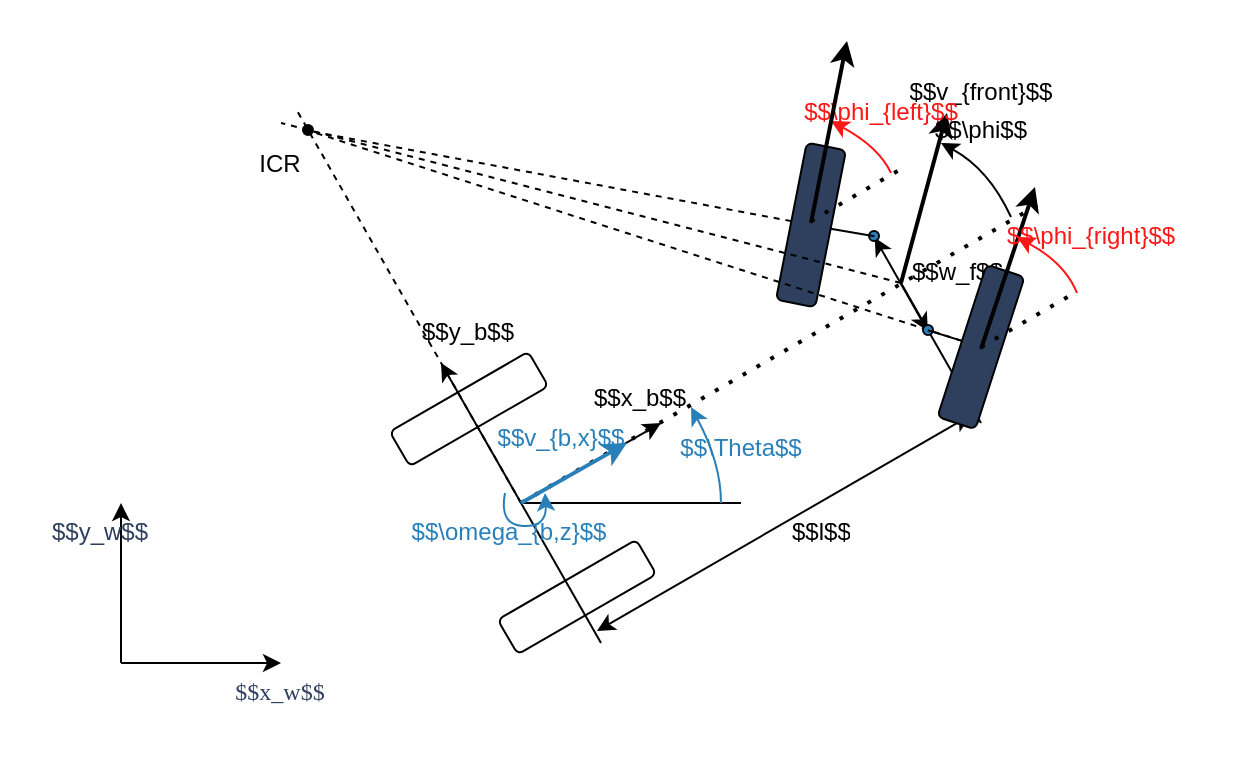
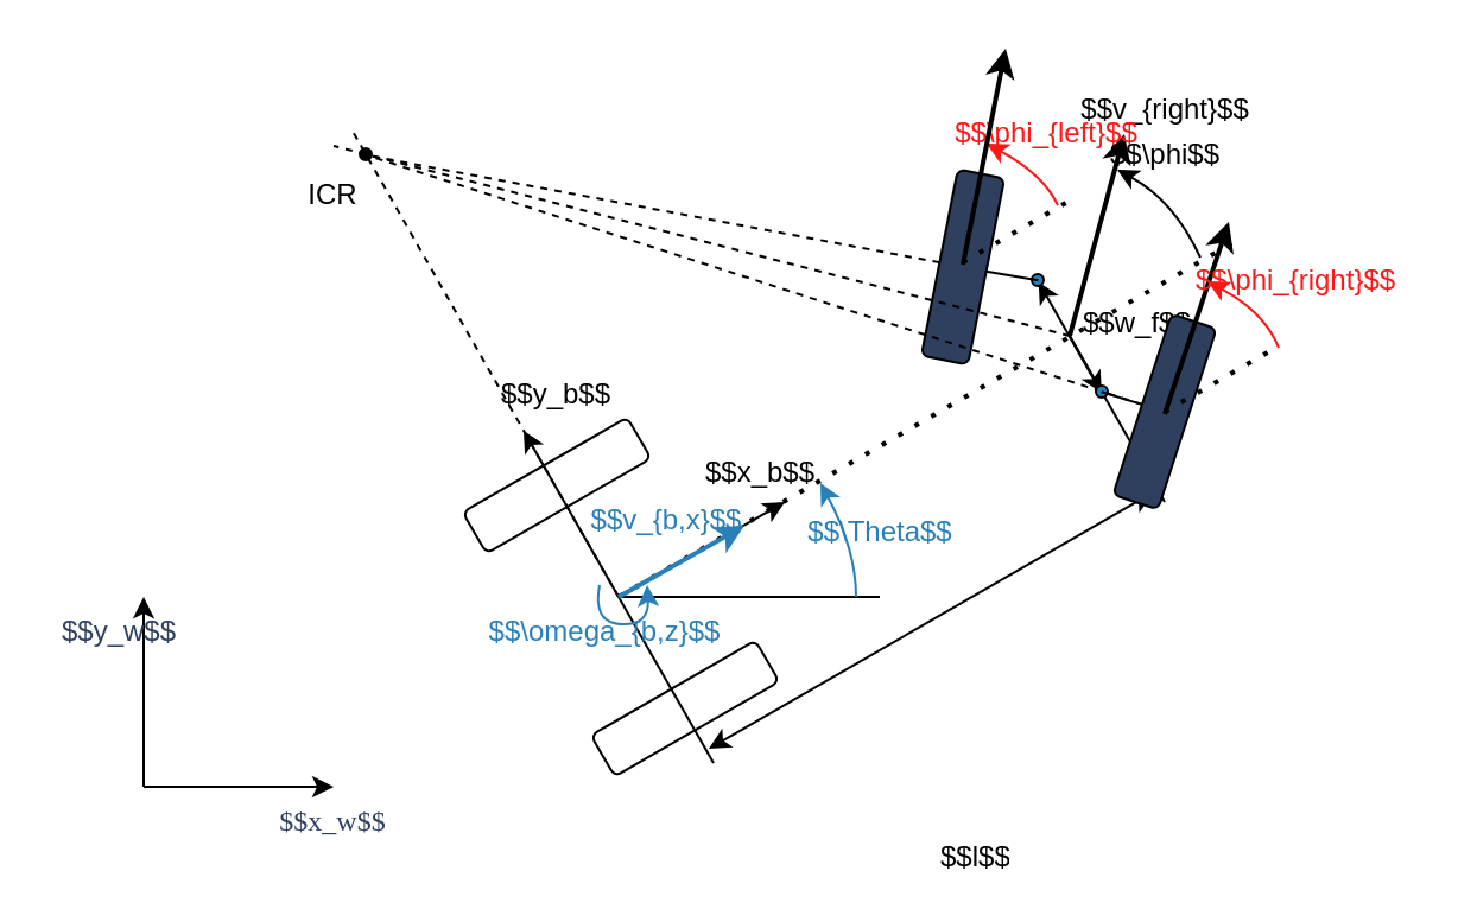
- <mxCell id="41" value="$$v_{front}$$" style="text;html=1;align=center;verticalAlign=middle;resizable=0;points=[];autosize=1;strokeColor=none;fillColor=none;fontColor=#000000;" vertex="1" parent="1"><mxGeometry x="445" y="31" width="90" height="30" as="geometry" /></mxCell>
+ <mxCell id="41" value="$$v_{right}$$" style="text;html=1;align=center;verticalAlign=middle;resizable=0;points=[];autosize=1;strokeColor=none;fillColor=none;fontColor=#000000;" vertex="1" parent="1"><mxGeometry x="445" y="31" width="90" height="30" as="geometry" /></mxCell>
- <mxCell id="25" value="$$l$$" style="text;strokeColor=none;fillColor=none;align=left;verticalAlign=middle;spacingLeft=4;spacingRight=4;overflow=hidden;points=[[0,0.5],[1,0.5]];portConstraint=eastwest;rotatable=0;whiteSpace=wrap;html=1;" parent="1" vertex="1"><mxGeometry x="390" y="251" width="80" height="30" as="geometry" /></mxCell>
+ <mxCell id="25" value="$$l$$" style="text;strokeColor=none;fillColor=none;align=left;verticalAlign=middle;spacingLeft=4;spacingRight=4;overflow=hidden;points=[[0,0.5],[1,0.5]];portConstraint=eastwest;rotatable=0;whiteSpace=wrap;html=1;" parent="1" vertex="1"><mxGeometry x="390" y="346" width="80" height="30" as="geometry" /></mxCell>
